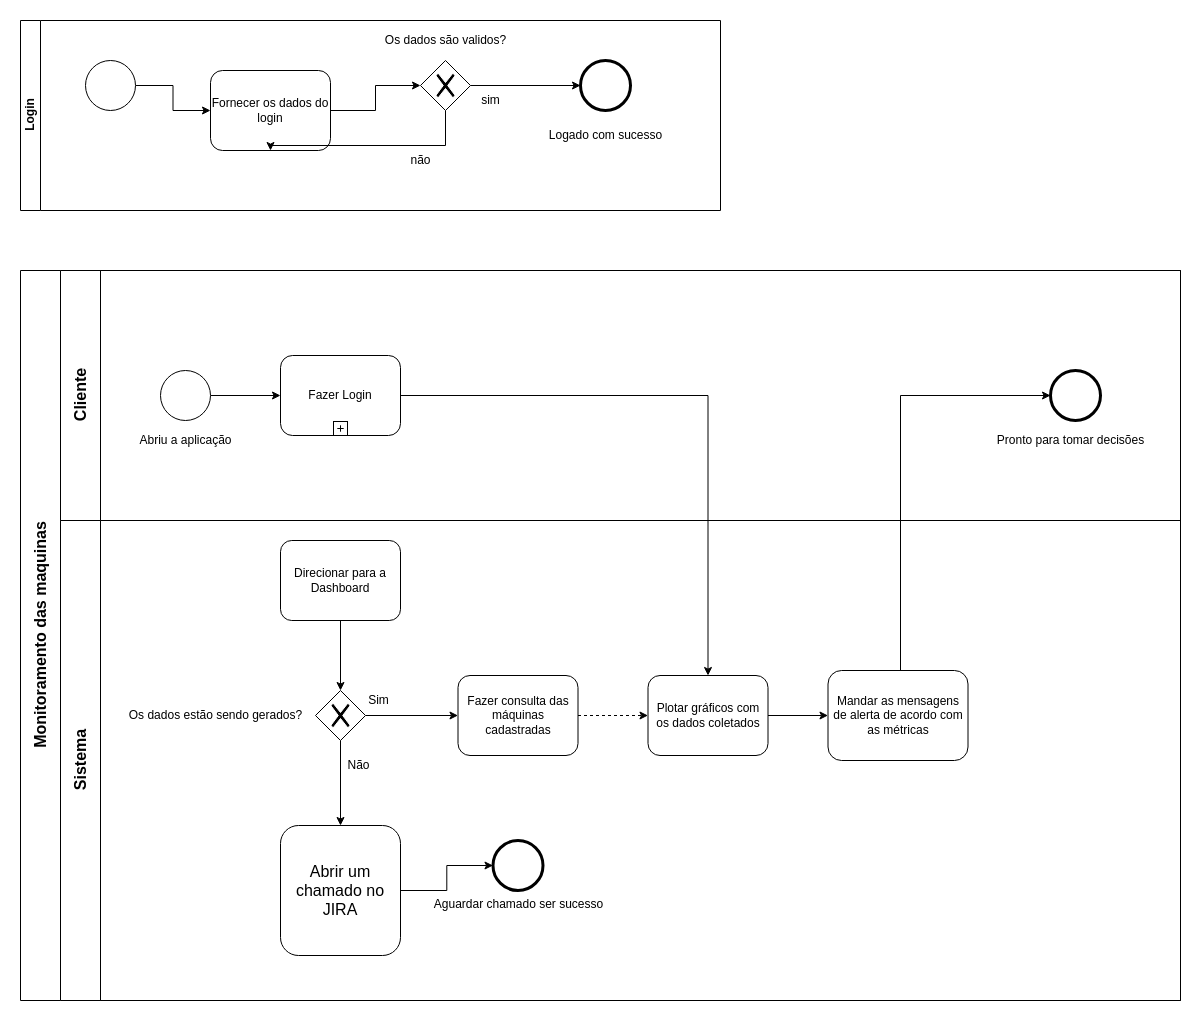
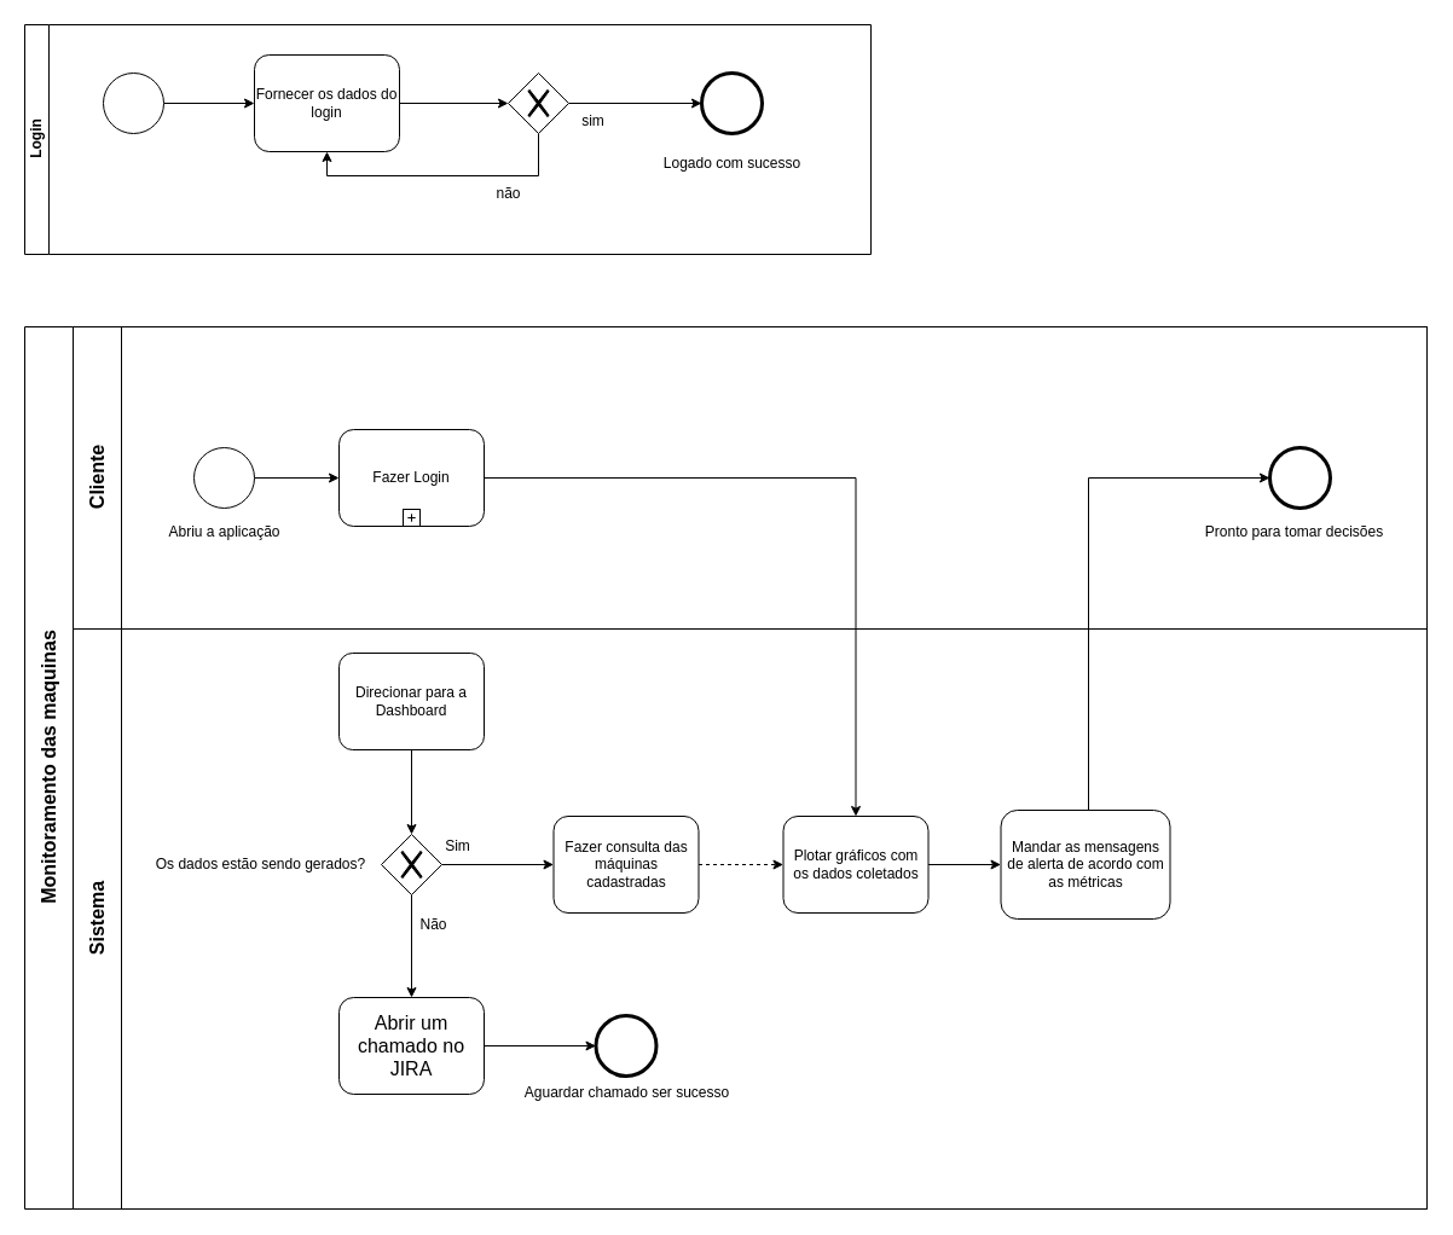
- <mxCell id="38" value="Os dados são validos?" style="text;html=1;align=center;verticalAlign=middle;resizable=0;points=[];autosize=1;" parent="30" vertex="1"><mxGeometry x="355" y="10" width="140" height="20" as="geometry" /></mxCell>
- <mxCell id="34" value="Fornecer os dados do login" style="shape=ext;rounded=1;html=1;whiteSpace=wrap;" parent="30" vertex="1"><mxGeometry x="190" y="50" width="120" height="80" as="geometry" /></mxCell>
+ <mxCell id="34" value="Fornecer os dados do login" style="shape=ext;rounded=1;html=1;whiteSpace=wrap;" parent="30" vertex="1"><mxGeometry x="190" y="25" width="120" height="80" as="geometry" /></mxCell>
- <mxCell id="24" value="Abrir um chamado no JIRA" style="shape=ext;rounded=1;html=1;whiteSpace=wrap;fontSize=16;" parent="11" vertex="1"><mxGeometry x="220" y="305" width="120" height="130" as="geometry" /></mxCell>
+ <mxCell id="24" value="Abrir um chamado no JIRA" style="shape=ext;rounded=1;html=1;whiteSpace=wrap;fontSize=16;" parent="11" vertex="1"><mxGeometry x="220" y="305" width="120" height="80" as="geometry" /></mxCell>
